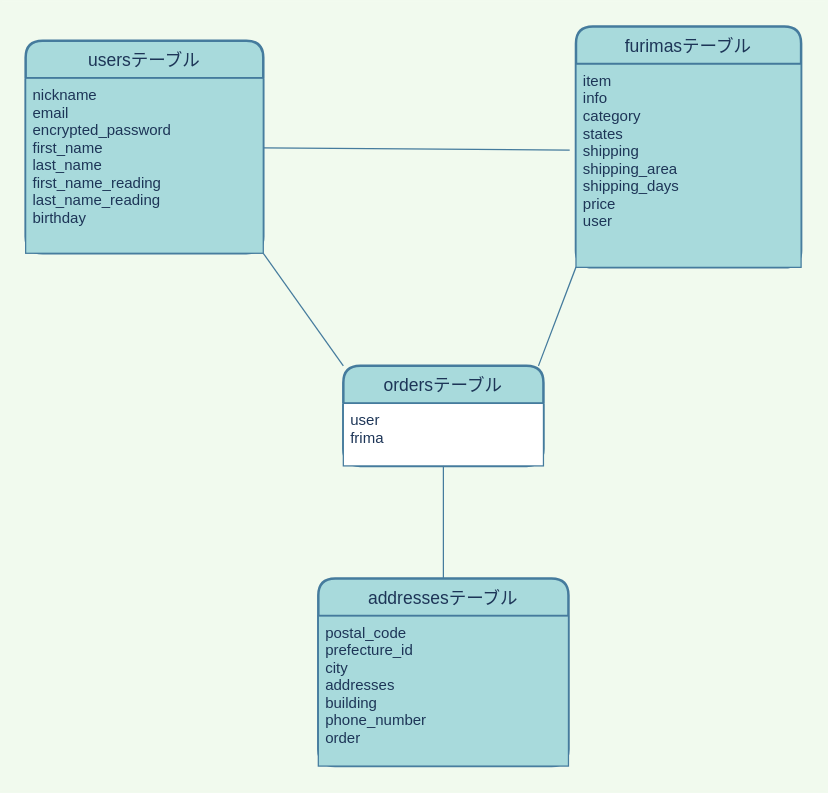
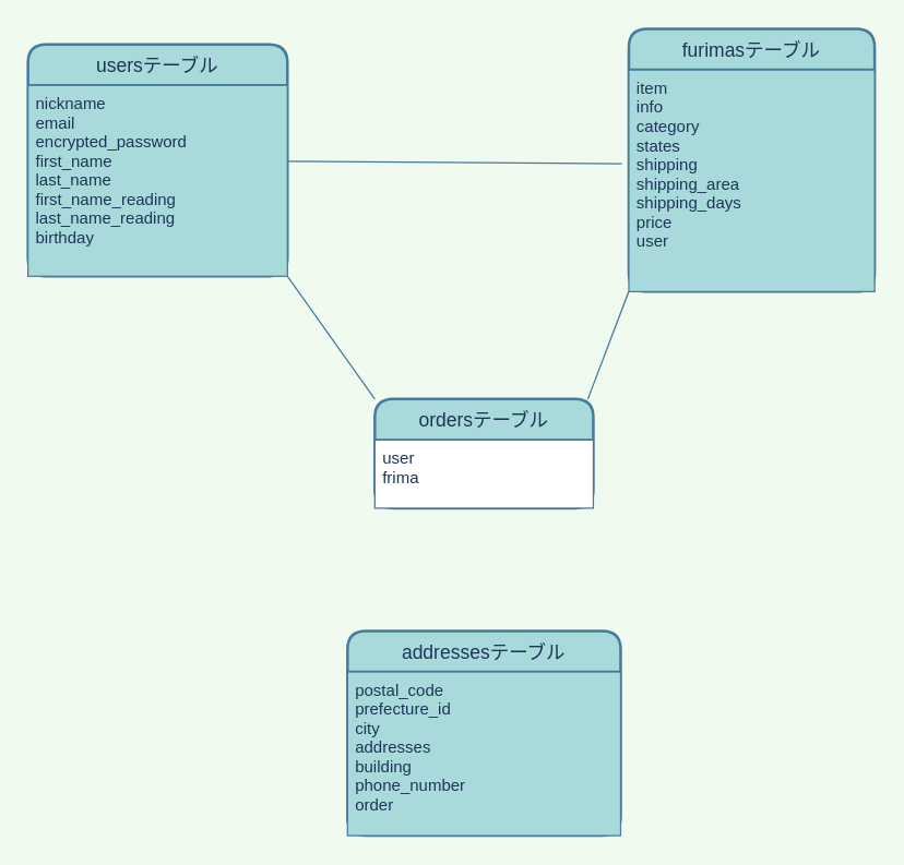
- <mxCell id="13" style="edgeStyle=none;rounded=0;orthogonalLoop=1;jettySize=auto;html=1;exitX=0.5;exitY=1;exitDx=0;exitDy=0;entryX=0.5;entryY=0;entryDx=0;entryDy=0;endArrow=none;endFill=0;labelBackgroundColor=#F1FAEE;strokeColor=#457B9D;fontColor=#1D3557;" edge="1" parent="1" source="3" target="9"><mxGeometry relative="1" as="geometry" /></mxCell>
